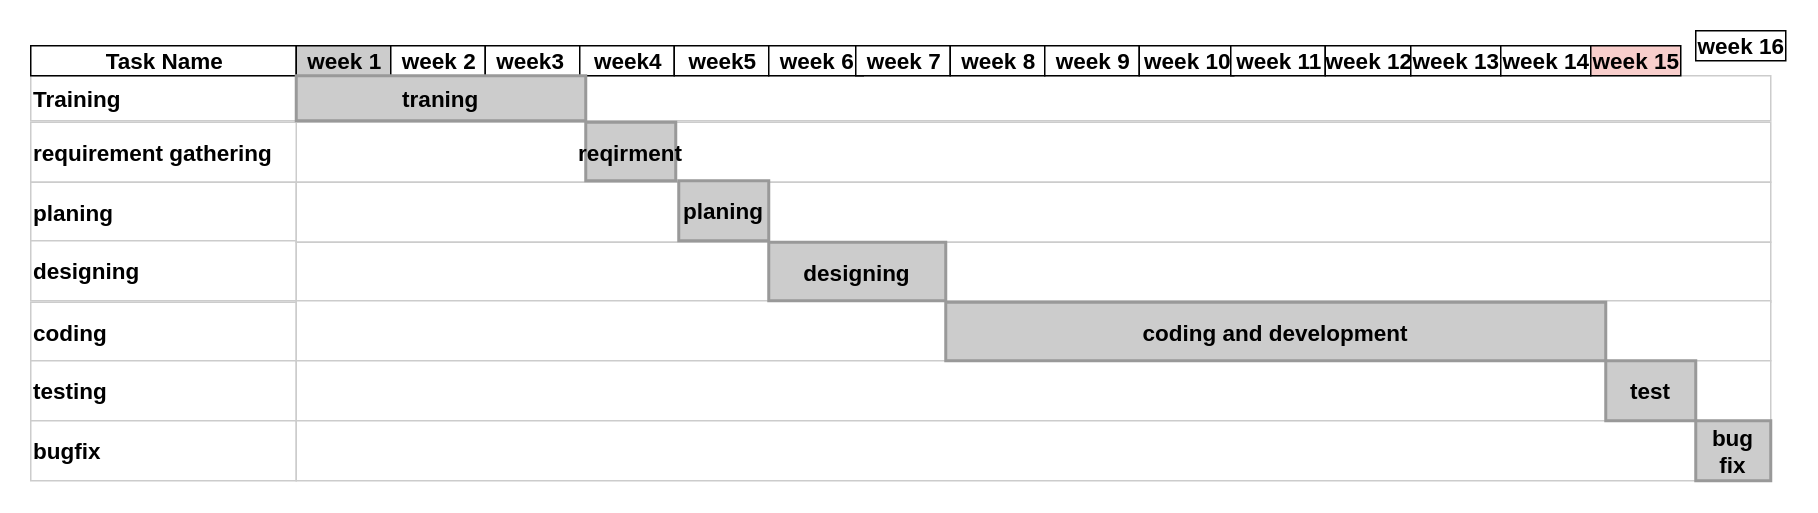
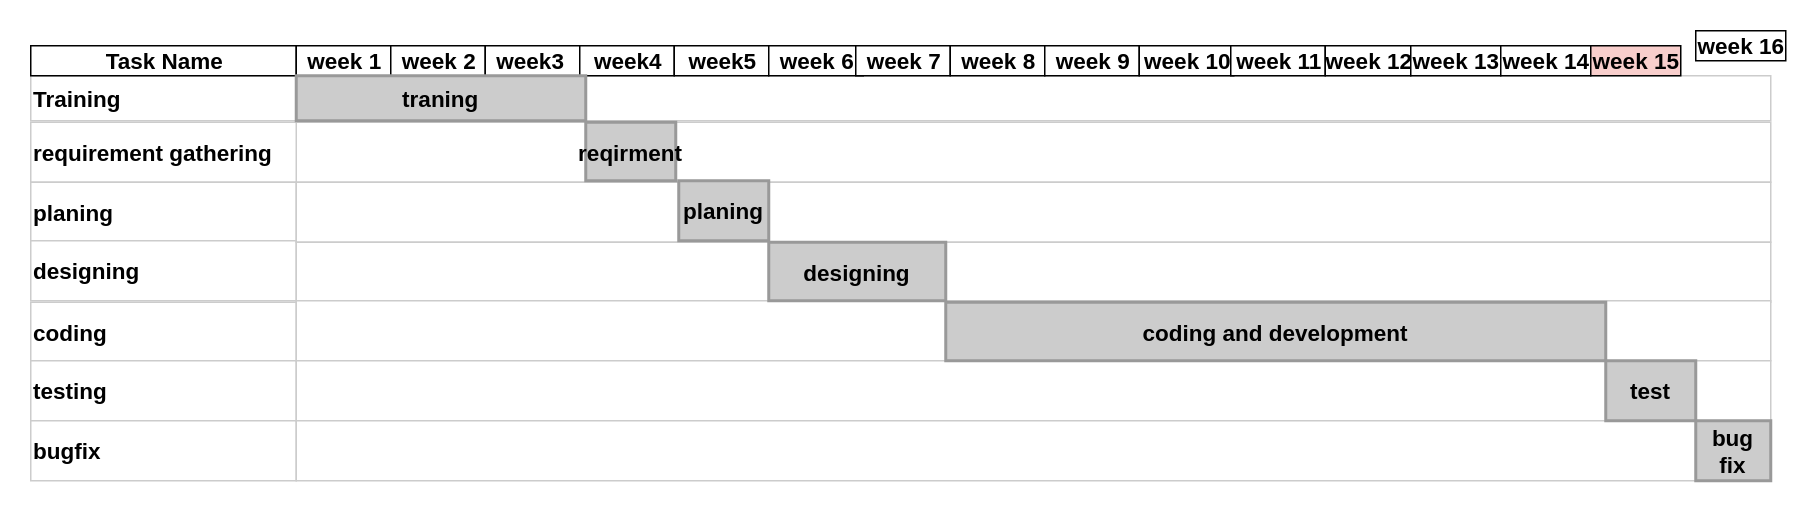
- <mxCell id="12" value="week 1" style="strokeWidth=1;fontStyle=1;html=1;fontSize=15;fillColor=#cccccc;" parent="1" vertex="1"><mxGeometry x="197" y="30" width="63" height="20" as="geometry" /></mxCell>
+ <mxCell id="12" value="week 1" style="strokeWidth=1;fontStyle=1;html=1;fontSize=15;" parent="1" vertex="1"><mxGeometry x="197" y="30" width="63" height="20" as="geometry" /></mxCell>
